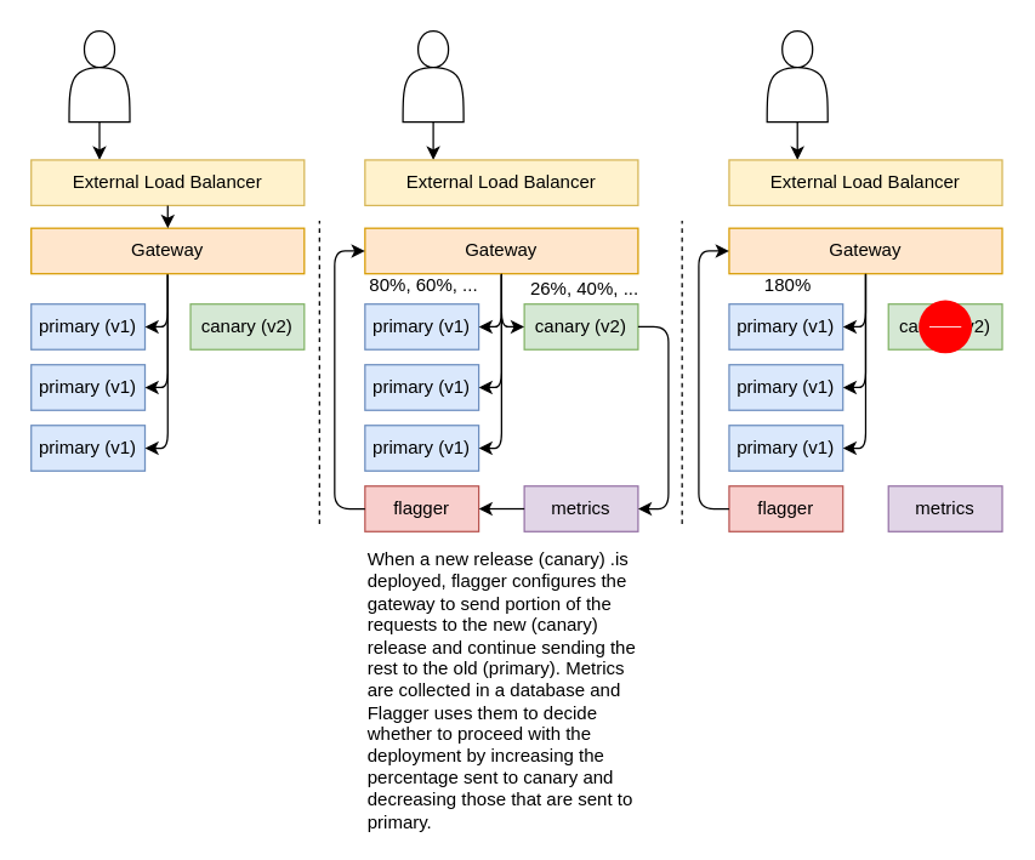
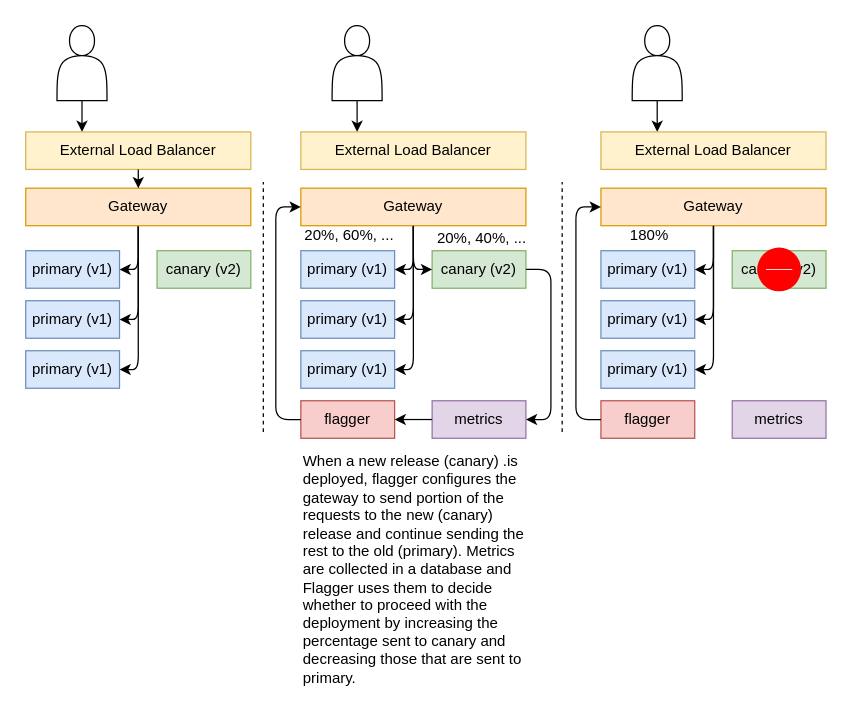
- <mxCell id="37" value="80%, 60%, ..." style="text;html=1;strokeColor=none;fillColor=none;align=center;verticalAlign=middle;whiteSpace=wrap;rounded=0;" parent="1" vertex="1"><mxGeometry x="229" y="178" width="100" height="20" as="geometry" /></mxCell>
+ <mxCell id="37" value="20%, 60%, ..." style="text;html=1;strokeColor=none;fillColor=none;align=center;verticalAlign=middle;whiteSpace=wrap;rounded=0;" parent="1" vertex="1"><mxGeometry x="229" y="178" width="100" height="20" as="geometry" /></mxCell>
- <mxCell id="36" value="26%, 40%, ..." style="text;html=1;strokeColor=none;fillColor=none;align=center;verticalAlign=middle;whiteSpace=wrap;rounded=0;" parent="1" vertex="1"><mxGeometry x="330" y="180" width="110" height="20" as="geometry" /></mxCell>
+ <mxCell id="36" value="20%, 40%, ..." style="text;html=1;strokeColor=none;fillColor=none;align=center;verticalAlign=middle;whiteSpace=wrap;rounded=0;" parent="1" vertex="1"><mxGeometry x="330" y="180" width="110" height="20" as="geometry" /></mxCell>
